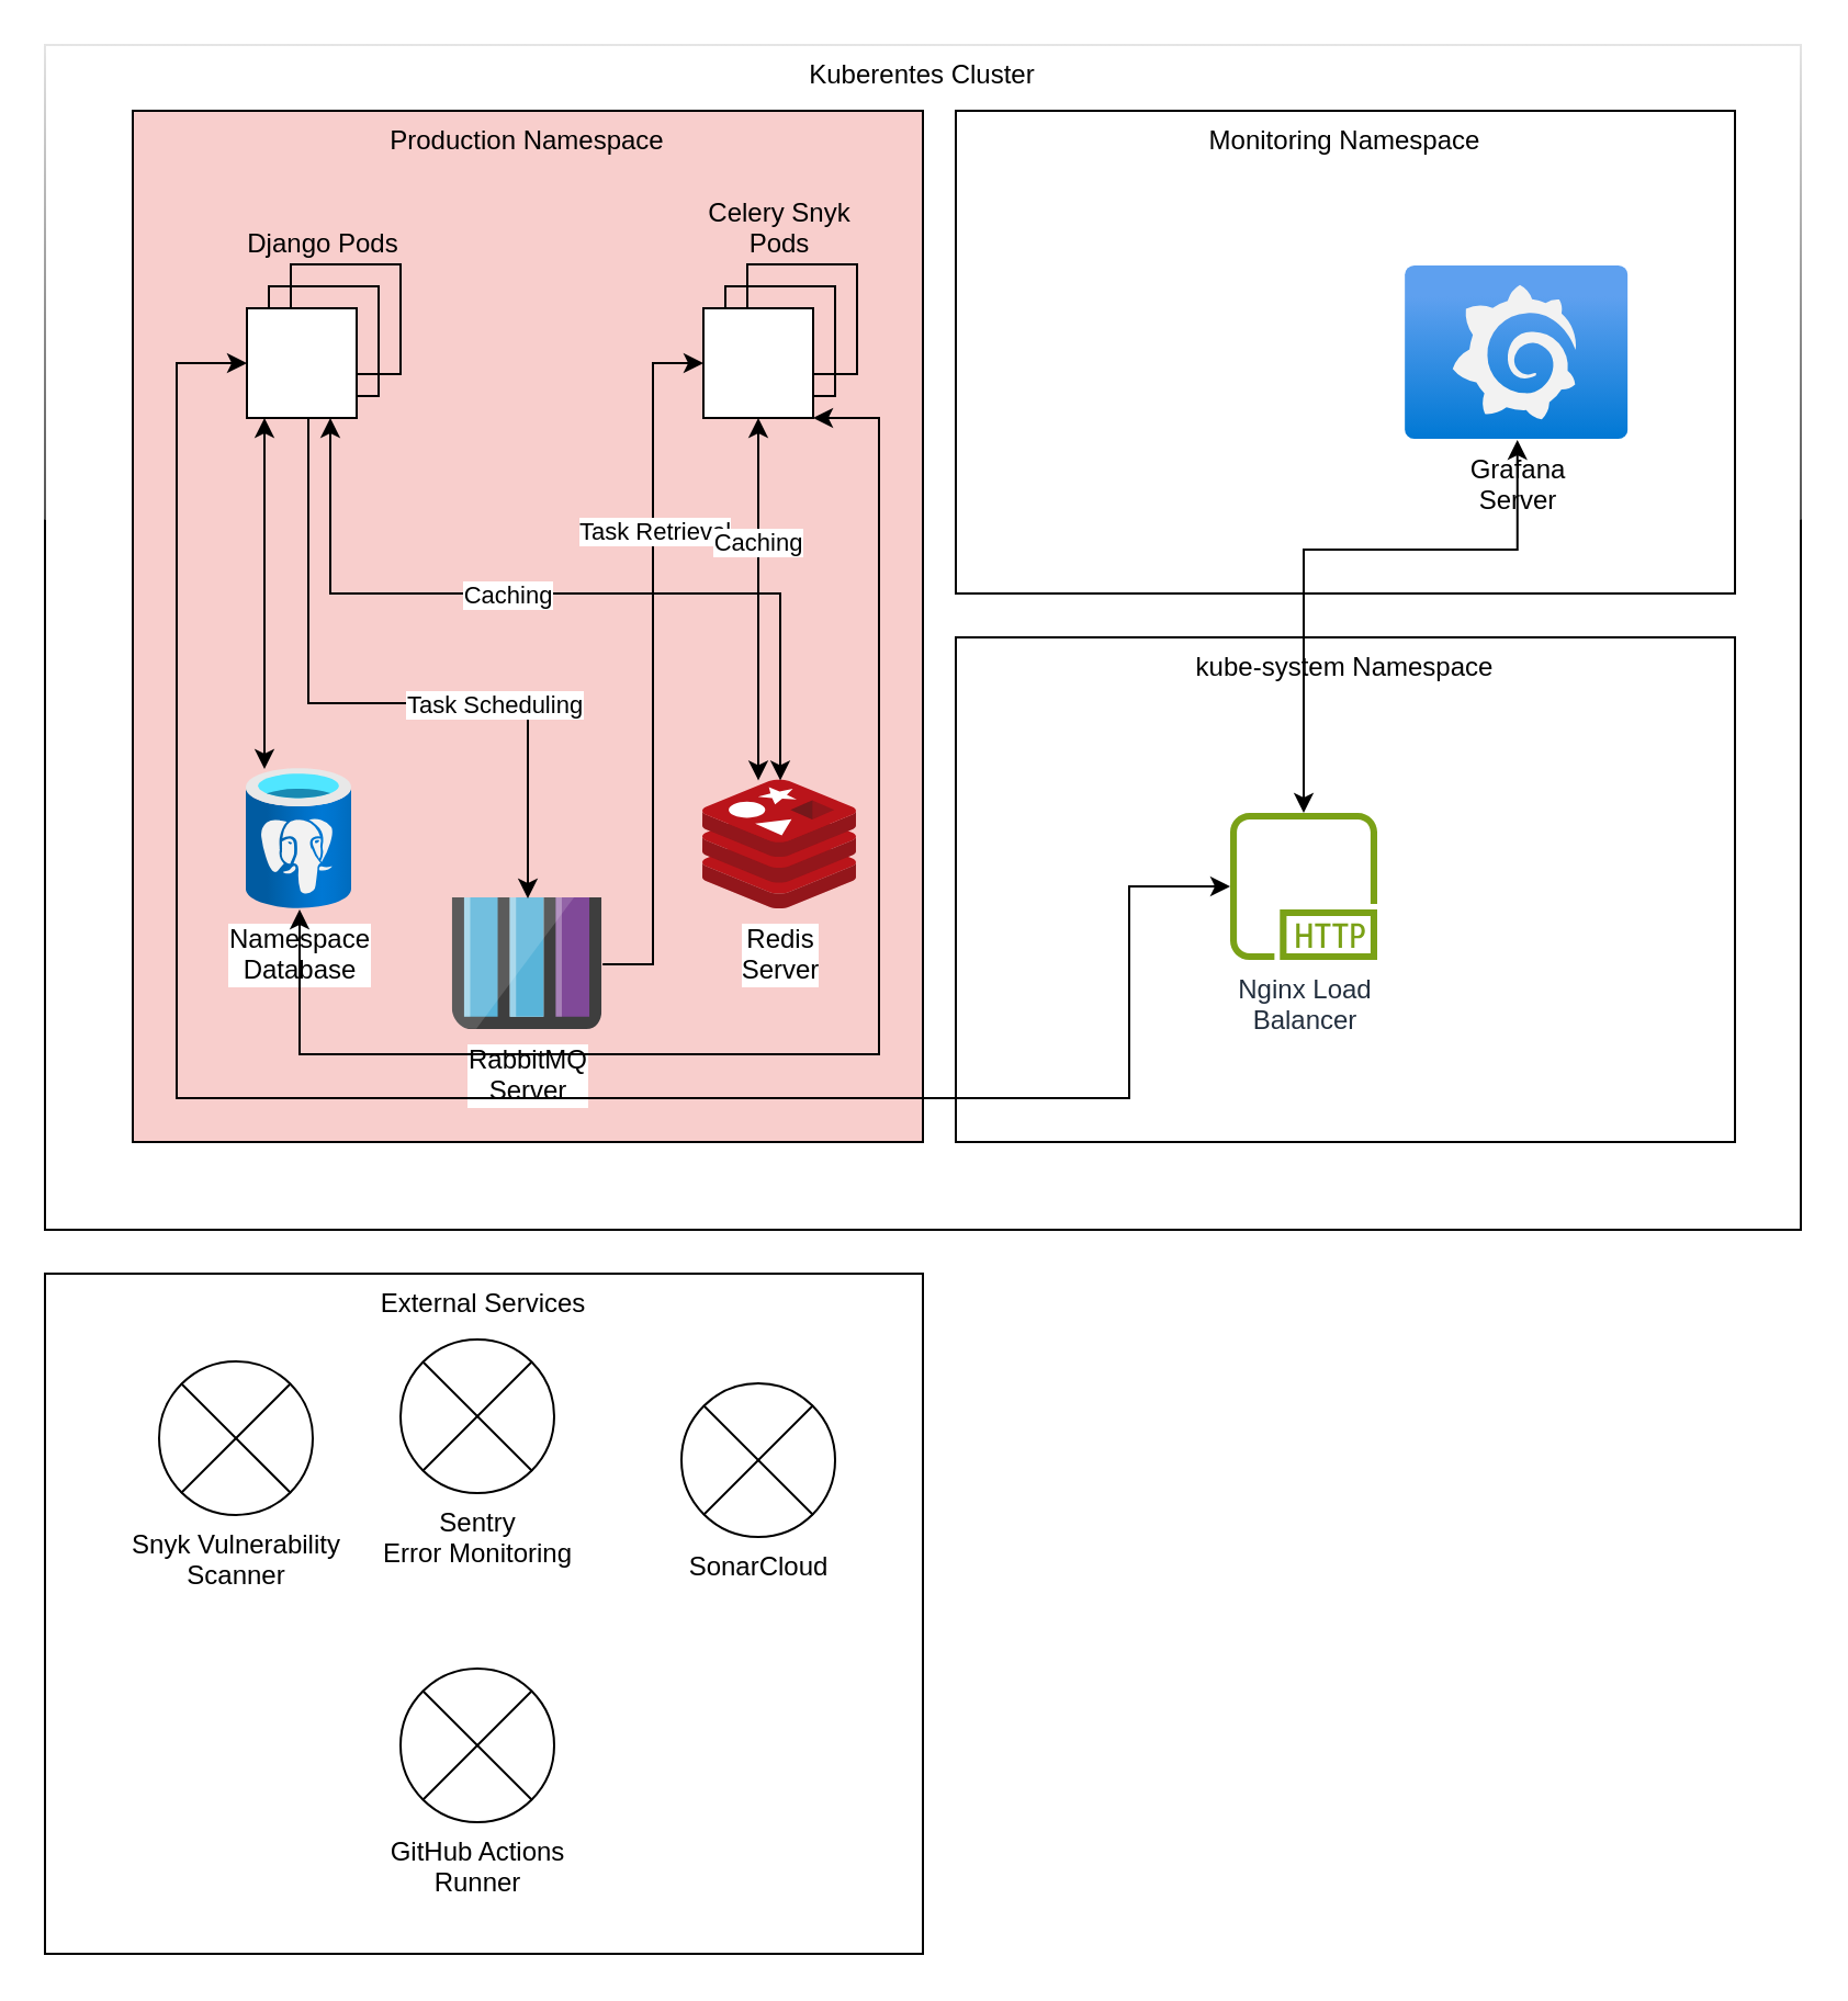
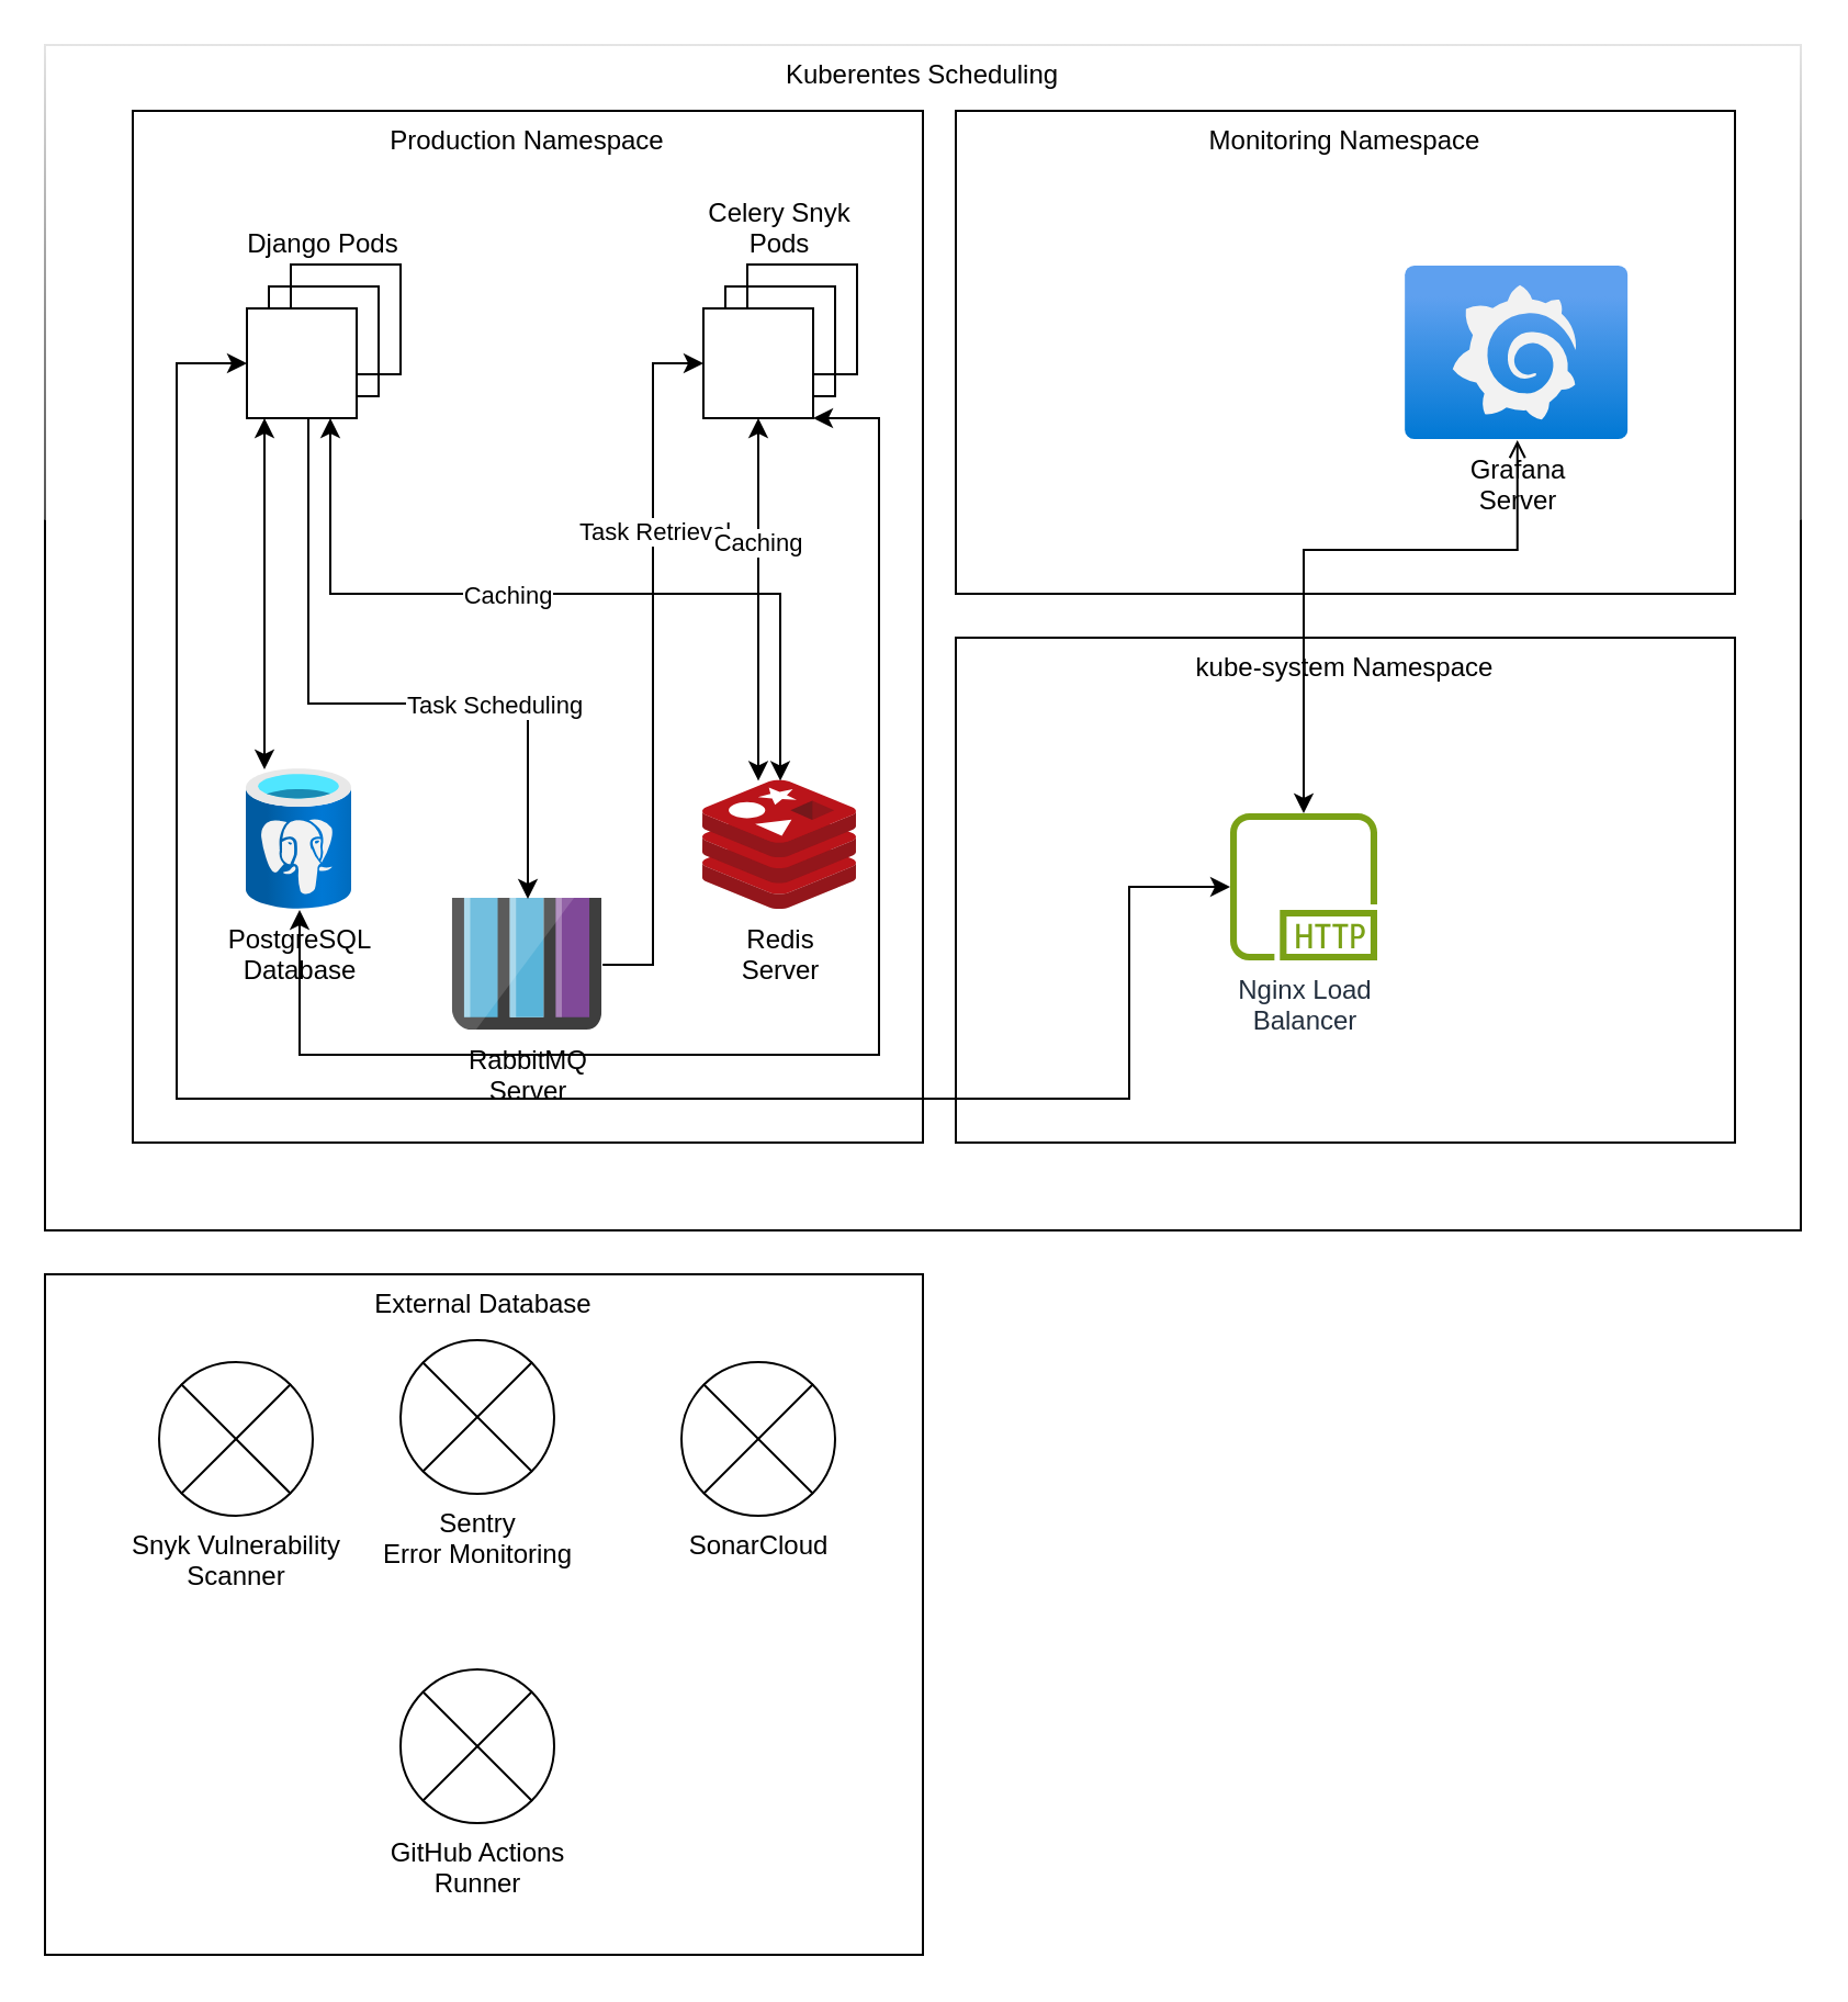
- <mxCell id="2" value="Kuberentes Cluster" style="rounded=0;whiteSpace=wrap;html=1;glass=1;align=center;horizontal=1;verticalAlign=top;" vertex="1" parent="1"><mxGeometry x="20" y="20" width="800" height="540" as="geometry" /></mxCell>
+ <mxCell id="2" value="Kuberentes Scheduling" style="rounded=0;whiteSpace=wrap;html=1;glass=1;align=center;horizontal=1;verticalAlign=top;" vertex="1" parent="1"><mxGeometry x="20" y="20" width="800" height="540" as="geometry" /></mxCell>
- <mxCell id="30" value="" style="endArrow=classic;startArrow=classic;html=1;rounded=0;edgeStyle=elbowEdgeStyle;elbow=vertical;" edge="1" parent="1" source="28" target="26"><mxGeometry width="50" height="50" relative="1" as="geometry"><mxPoint x="410" y="300" as="sourcePoint" /><mxPoint x="460" y="250" as="targetPoint" /><Array as="points"><mxPoint x="630" y="250" /></Array></mxGeometry></mxCell>
+ <mxCell id="30" value="" style="endArrow=open;startArrow=classic;html=1;rounded=0;edgeStyle=elbowEdgeStyle;elbow=vertical;" edge="1" parent="1" source="28" target="26"><mxGeometry width="50" height="50" relative="1" as="geometry"><mxPoint x="410" y="300" as="sourcePoint" /><mxPoint x="460" y="250" as="targetPoint" /><Array as="points"><mxPoint x="630" y="250" /></Array></mxGeometry></mxCell>
- <mxCell id="3" value="Production Namespace" style="rounded=0;whiteSpace=wrap;html=1;verticalAlign=top;fillColor=#f8cecc;" vertex="1" parent="1"><mxGeometry x="60" y="50" width="360" height="470" as="geometry" /></mxCell>
+ <mxCell id="3" value="Production Namespace" style="rounded=0;whiteSpace=wrap;html=1;verticalAlign=top;" vertex="1" parent="1"><mxGeometry x="60" y="50" width="360" height="470" as="geometry" /></mxCell>
- <mxCell id="8" value="Namespace&lt;div&gt;Database&lt;/div&gt;" style="image;aspect=fixed;html=1;points=[];align=center;fontSize=12;image=img/lib/azure2/databases/Azure_Database_PostgreSQL_Server.svg;" vertex="1" parent="1"><mxGeometry x="112" y="350" width="48" height="64" as="geometry" /></mxCell>
+ <mxCell id="8" value="PostgreSQL&lt;div&gt;Database&lt;/div&gt;" style="image;aspect=fixed;html=1;points=[];align=center;fontSize=12;image=img/lib/azure2/databases/Azure_Database_PostgreSQL_Server.svg;" vertex="1" parent="1"><mxGeometry x="112" y="350" width="48" height="64" as="geometry" /></mxCell>
- <mxCell id="31" value="External Services" style="rounded=0;whiteSpace=wrap;html=1;verticalAlign=top;" vertex="1" parent="1"><mxGeometry x="20" y="580" width="400" height="310" as="geometry" /></mxCell>
+ <mxCell id="31" value="External Database" style="rounded=0;whiteSpace=wrap;html=1;verticalAlign=top;" vertex="1" parent="1"><mxGeometry x="20" y="580" width="400" height="310" as="geometry" /></mxCell>
- <mxCell id="34" value="SonarCloud" style="verticalLabelPosition=bottom;verticalAlign=top;html=1;shape=mxgraph.flowchart.or;" vertex="1" parent="1"><mxGeometry x="310" y="630" width="70" height="70" as="geometry" /></mxCell>
+ <mxCell id="34" value="SonarCloud" style="verticalLabelPosition=bottom;verticalAlign=top;html=1;shape=mxgraph.flowchart.or;" vertex="1" parent="1"><mxGeometry x="310" y="620" width="70" height="70" as="geometry" /></mxCell>
